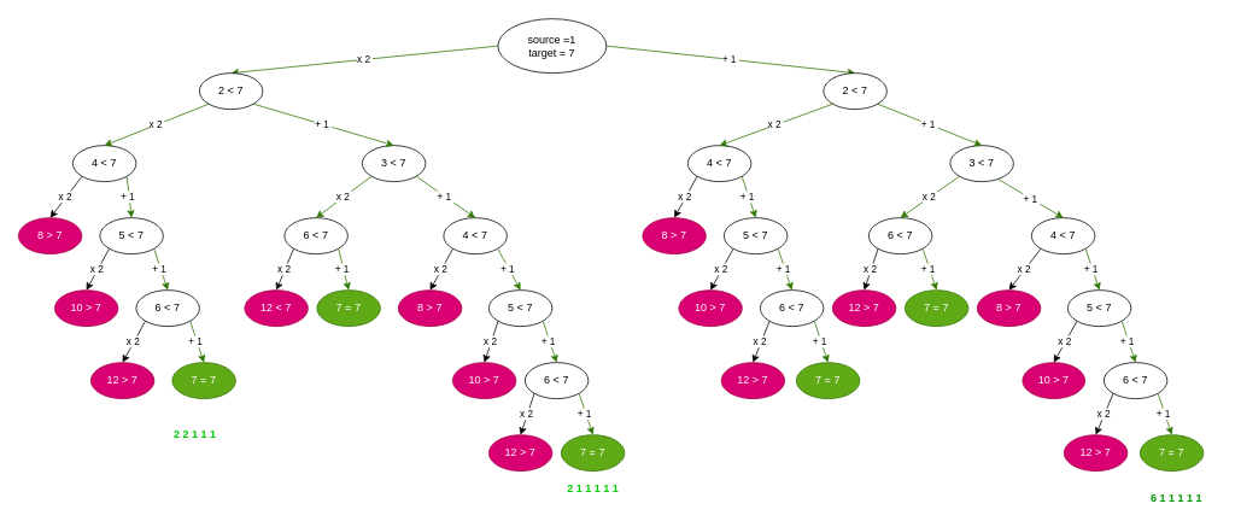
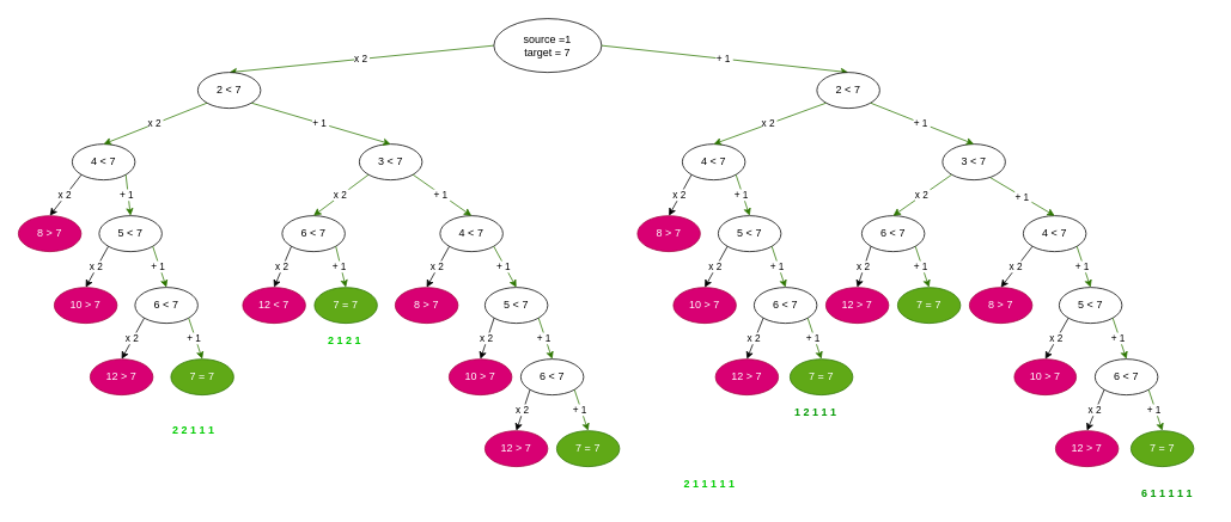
+ <mxCell id="80" value="&lt;div&gt;&lt;div&gt;&lt;font color=&quot;#00cc00&quot;&gt;&lt;b&gt;&amp;nbsp;2 1 2 1&lt;/b&gt;&lt;/font&gt;&lt;/div&gt;&lt;/div&gt;" style="text;html=1;align=left;verticalAlign=middle;resizable=0;points=[];autosize=1;strokeColor=none;fillColor=none;" parent="1" vertex="1"><mxGeometry x="360" y="370" width="60" height="20" as="geometry" /></mxCell>
+ <mxCell id="82" value="&lt;div&gt;&lt;b&gt;&lt;font color=&quot;#009900&quot;&gt;&amp;nbsp;1 2 1 1 1&amp;nbsp;&lt;/font&gt;&lt;/b&gt;&lt;/div&gt;" style="text;html=1;align=left;verticalAlign=middle;resizable=0;points=[];autosize=1;strokeColor=none;fillColor=none;" parent="1" vertex="1"><mxGeometry x="880" y="450" width="70" height="20" as="geometry" /></mxCell>
- <mxCell id="81" value="&lt;div&gt;&lt;div&gt;&lt;font color=&quot;#00cc00&quot;&gt;&lt;b&gt;2 1 1 1 1 1&lt;/b&gt;&lt;/font&gt;&lt;/div&gt;&lt;/div&gt;" style="text;html=1;align=left;verticalAlign=middle;resizable=0;points=[];autosize=1;strokeColor=none;fillColor=none;" parent="1" vertex="1"><mxGeometry x="625" y="530" width="70" height="20" as="geometry" /></mxCell>
+ <mxCell id="81" value="&lt;div&gt;&lt;div&gt;&lt;font color=&quot;#00cc00&quot;&gt;&lt;b&gt;2 1 1 1 1 1&lt;/b&gt;&lt;/font&gt;&lt;/div&gt;&lt;/div&gt;" style="text;html=1;align=left;verticalAlign=middle;resizable=0;points=[];autosize=1;strokeColor=none;fillColor=none;" parent="1" vertex="1"><mxGeometry x="760" y="530" width="70" height="20" as="geometry" /></mxCell>
